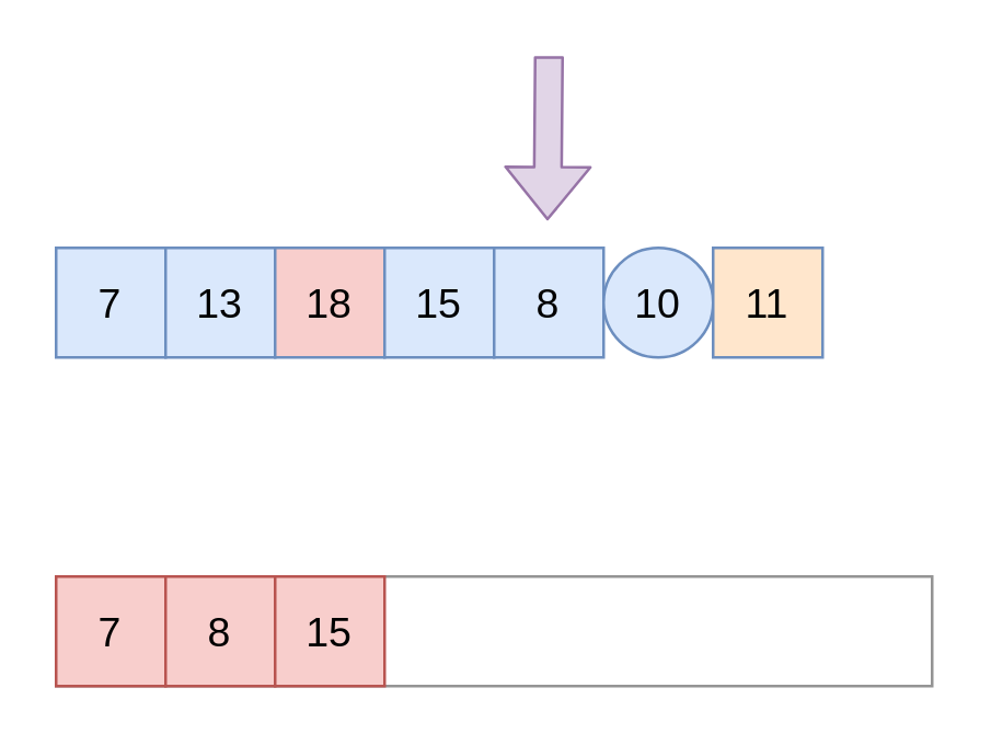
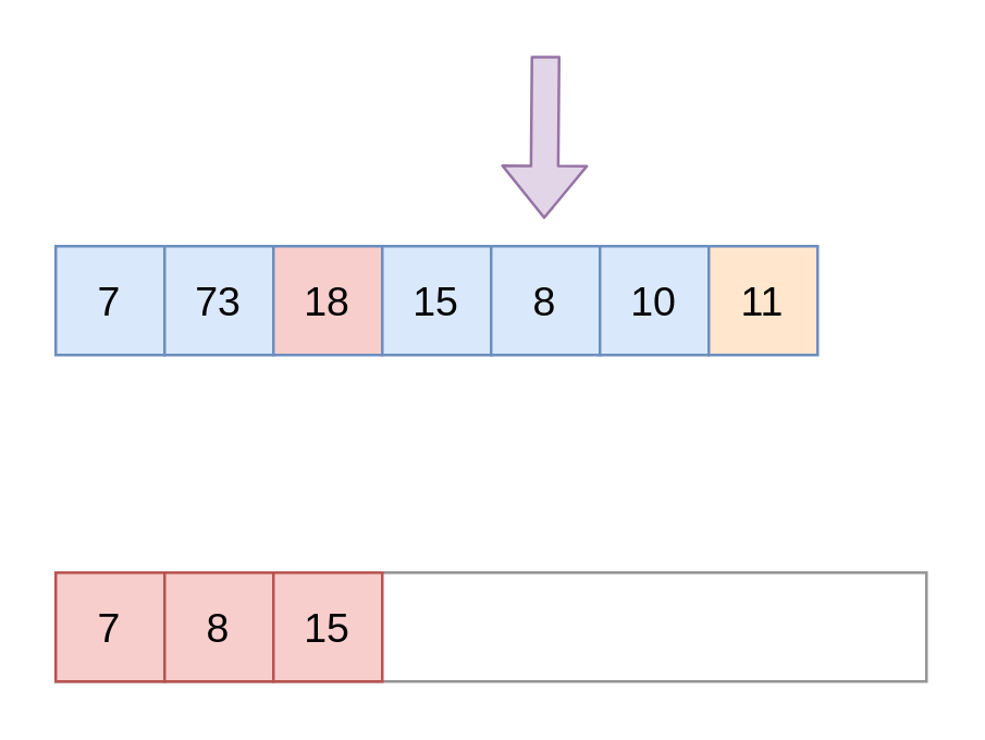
- <mxCell id="4" value="13" style="whiteSpace=wrap;html=1;aspect=fixed;fillColor=#dae8fc;strokeColor=#6c8ebf;fontSize=15;" vertex="1" parent="1"><mxGeometry x="60" y="90" width="40" height="40" as="geometry" /></mxCell>
+ <mxCell id="4" value="73" style="whiteSpace=wrap;html=1;aspect=fixed;fillColor=#dae8fc;strokeColor=#6c8ebf;fontSize=15;" vertex="1" parent="1"><mxGeometry x="60" y="90" width="40" height="40" as="geometry" /></mxCell>
- <mxCell id="8" value="10" style="ellipse;whiteSpace=wrap;html=1;aspect=fixed;fillColor=#dae8fc;strokeColor=#6c8ebf;fontSize=15;" vertex="1" parent="1"><mxGeometry x="220" y="90" width="40" height="40" as="geometry" /></mxCell>
+ <mxCell id="8" value="10" style="whiteSpace=wrap;html=1;aspect=fixed;fillColor=#dae8fc;strokeColor=#6c8ebf;fontSize=15;" vertex="1" parent="1"><mxGeometry x="220" y="90" width="40" height="40" as="geometry" /></mxCell>
